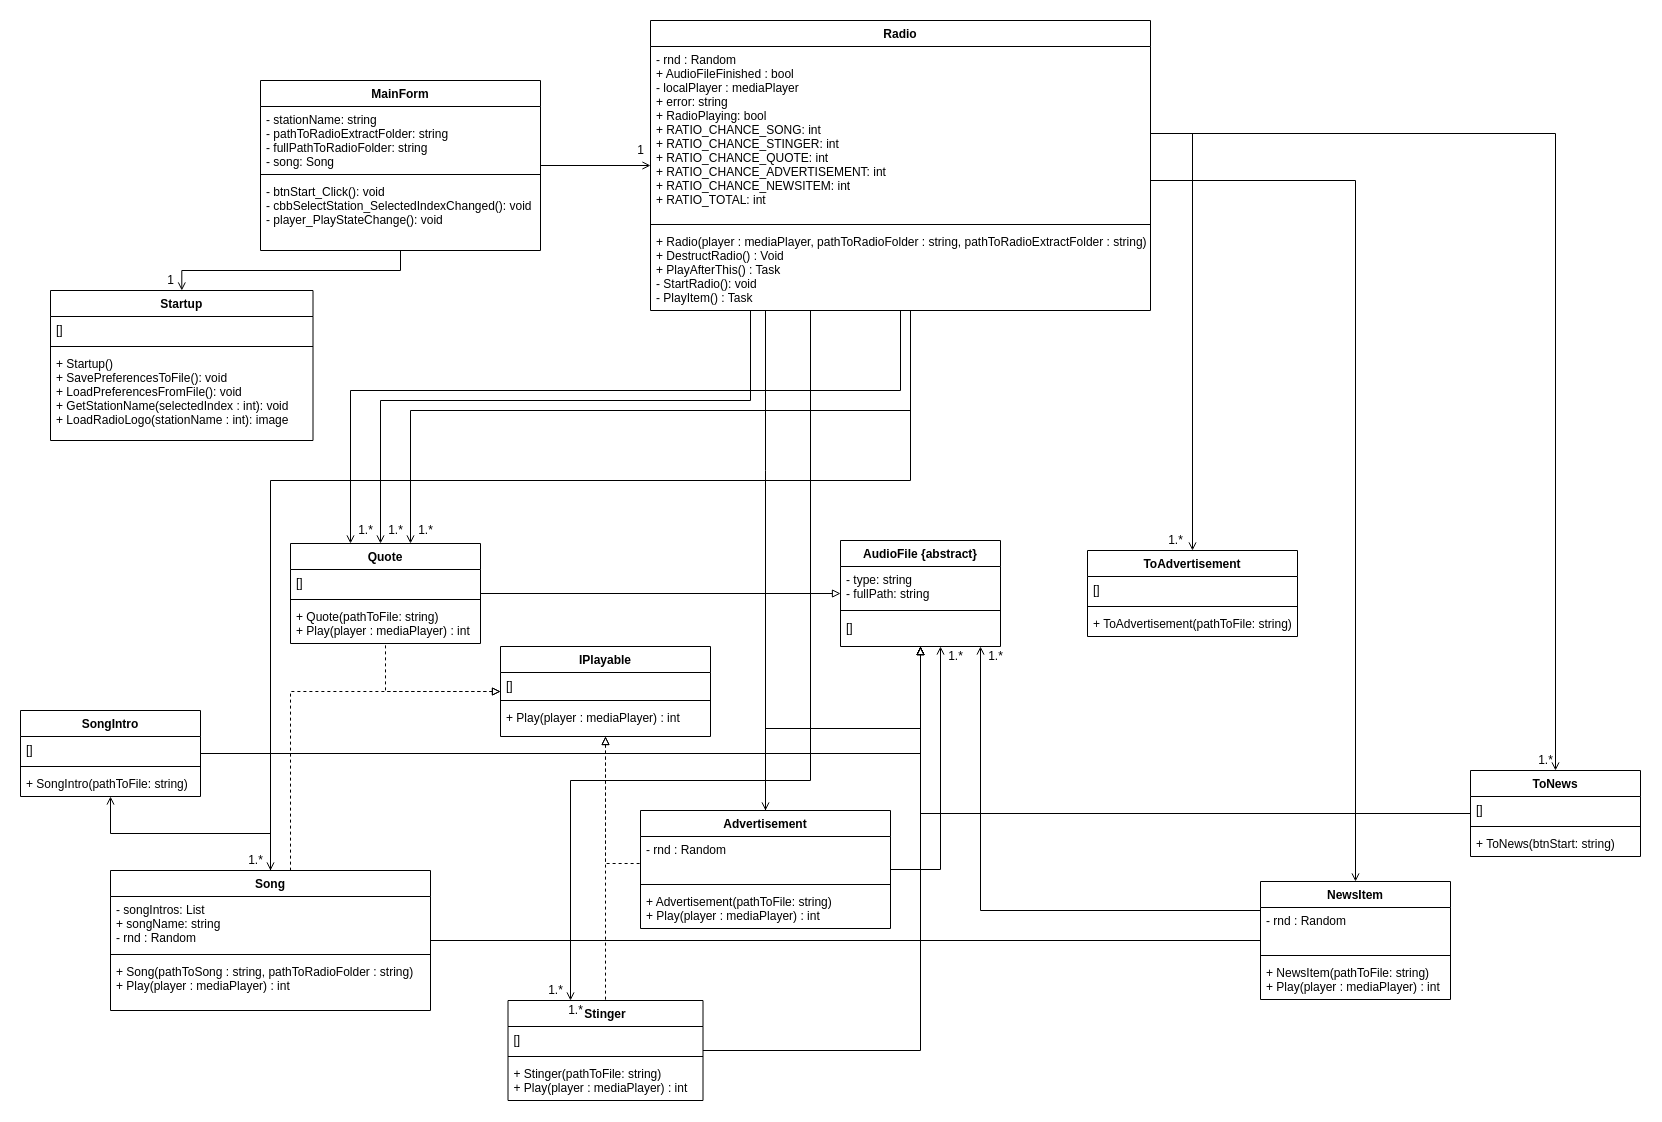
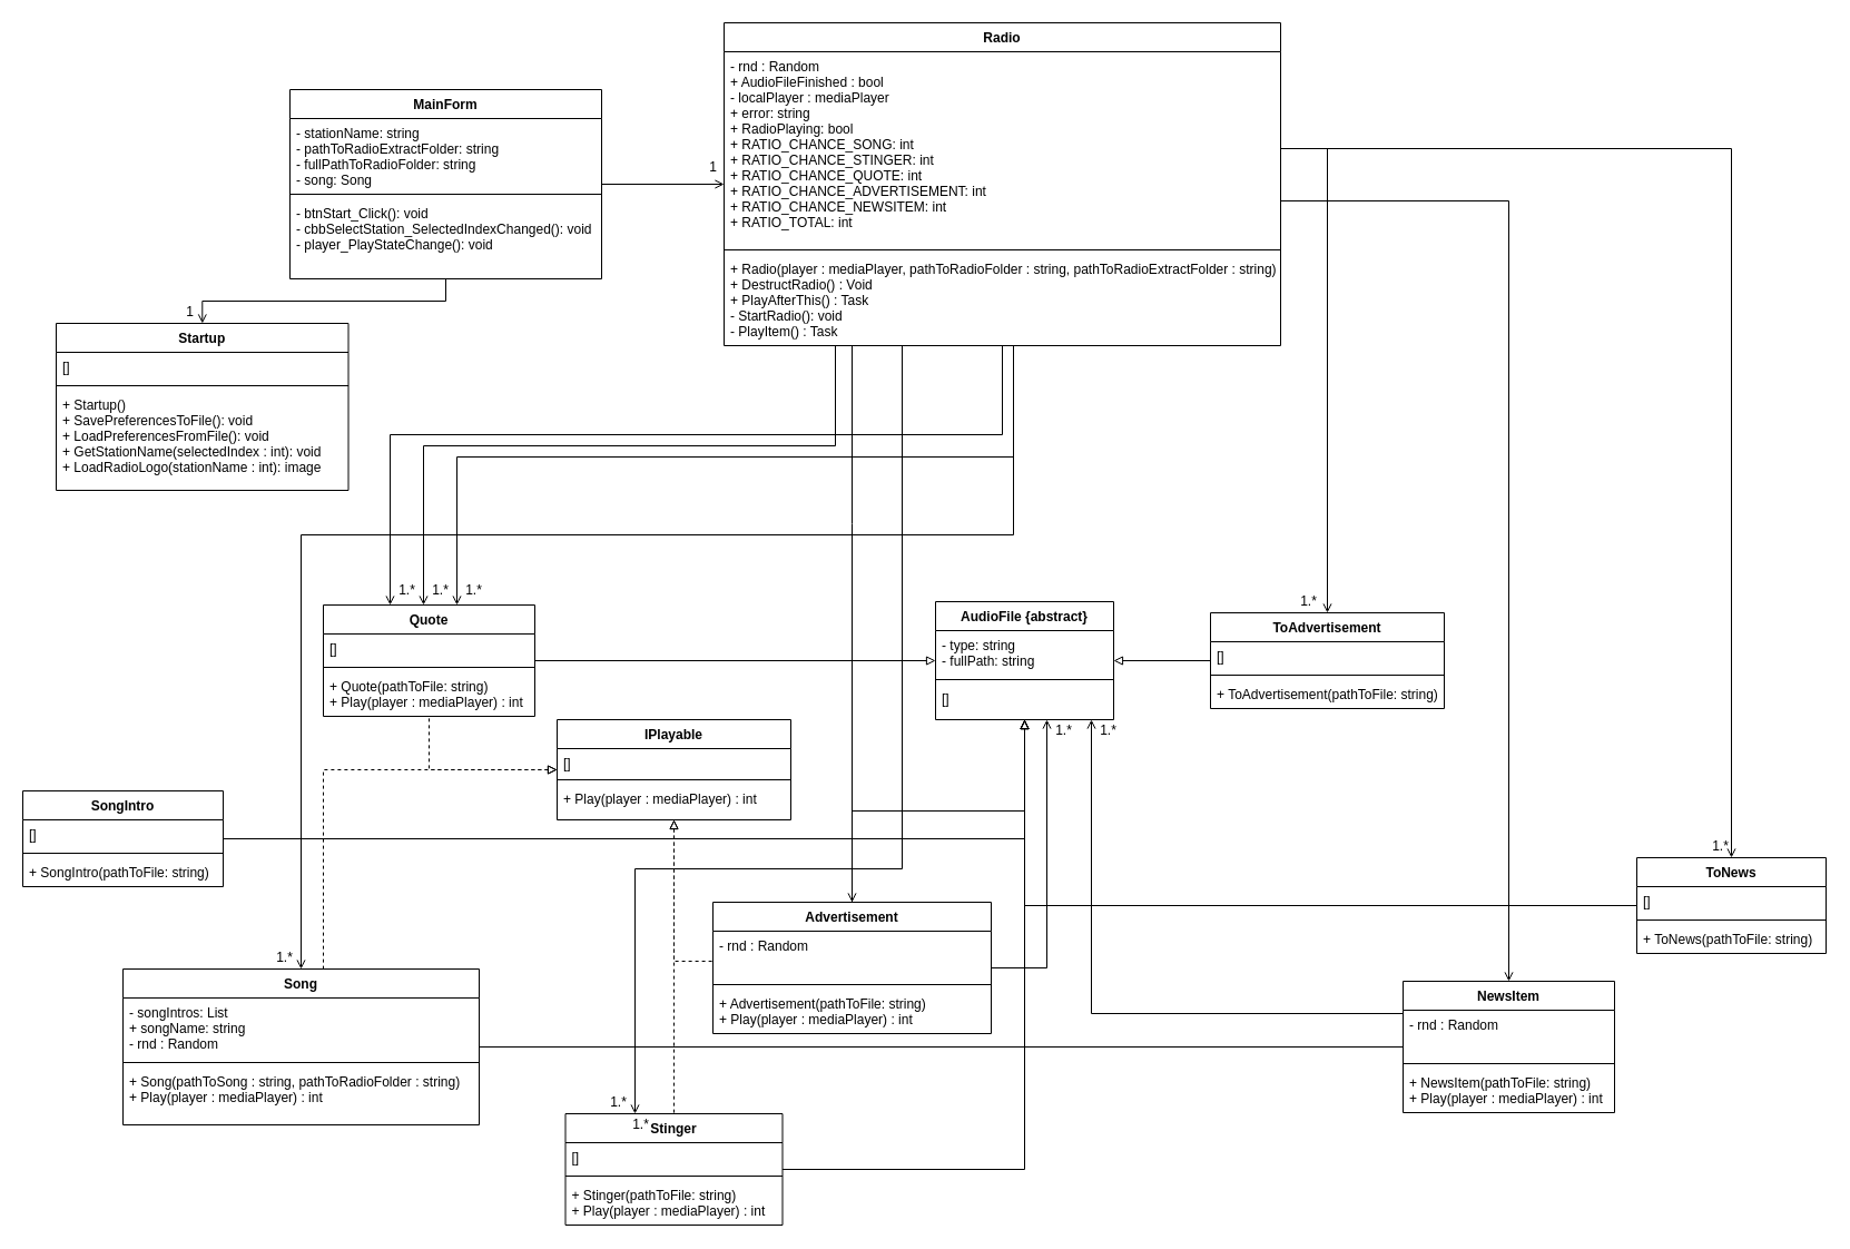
+ <mxCell id="69" style="edgeStyle=orthogonalEdgeStyle;rounded=0;orthogonalLoop=1;jettySize=auto;html=1;endArrow=block;endFill=0;" parent="1" source="70" target="2" edge="1"><mxGeometry relative="1" as="geometry" /></mxCell>
- <mxCell id="7" style="edgeStyle=orthogonalEdgeStyle;rounded=0;orthogonalLoop=1;jettySize=auto;html=1;startArrow=none;startFill=0;endArrow=open;endFill=0;" parent="1" source="8" target="65" edge="1"><mxGeometry relative="1" as="geometry" /></mxCell>
- <mxCell id="78" value="+ ToNews(btnStart: string)" style="text;strokeColor=none;fillColor=none;align=left;verticalAlign=top;spacingLeft=4;spacingRight=4;overflow=hidden;rotatable=0;points=[[0,0.5],[1,0.5]];portConstraint=eastwest;" parent="75" vertex="1"><mxGeometry y="60" width="170" height="26" as="geometry" /></mxCell>
+ <mxCell id="78" value="+ ToNews(pathToFile: string)" style="text;strokeColor=none;fillColor=none;align=left;verticalAlign=top;spacingLeft=4;spacingRight=4;overflow=hidden;rotatable=0;points=[[0,0.5],[1,0.5]];portConstraint=eastwest;" parent="75" vertex="1"><mxGeometry y="60" width="170" height="26" as="geometry" /></mxCell>
